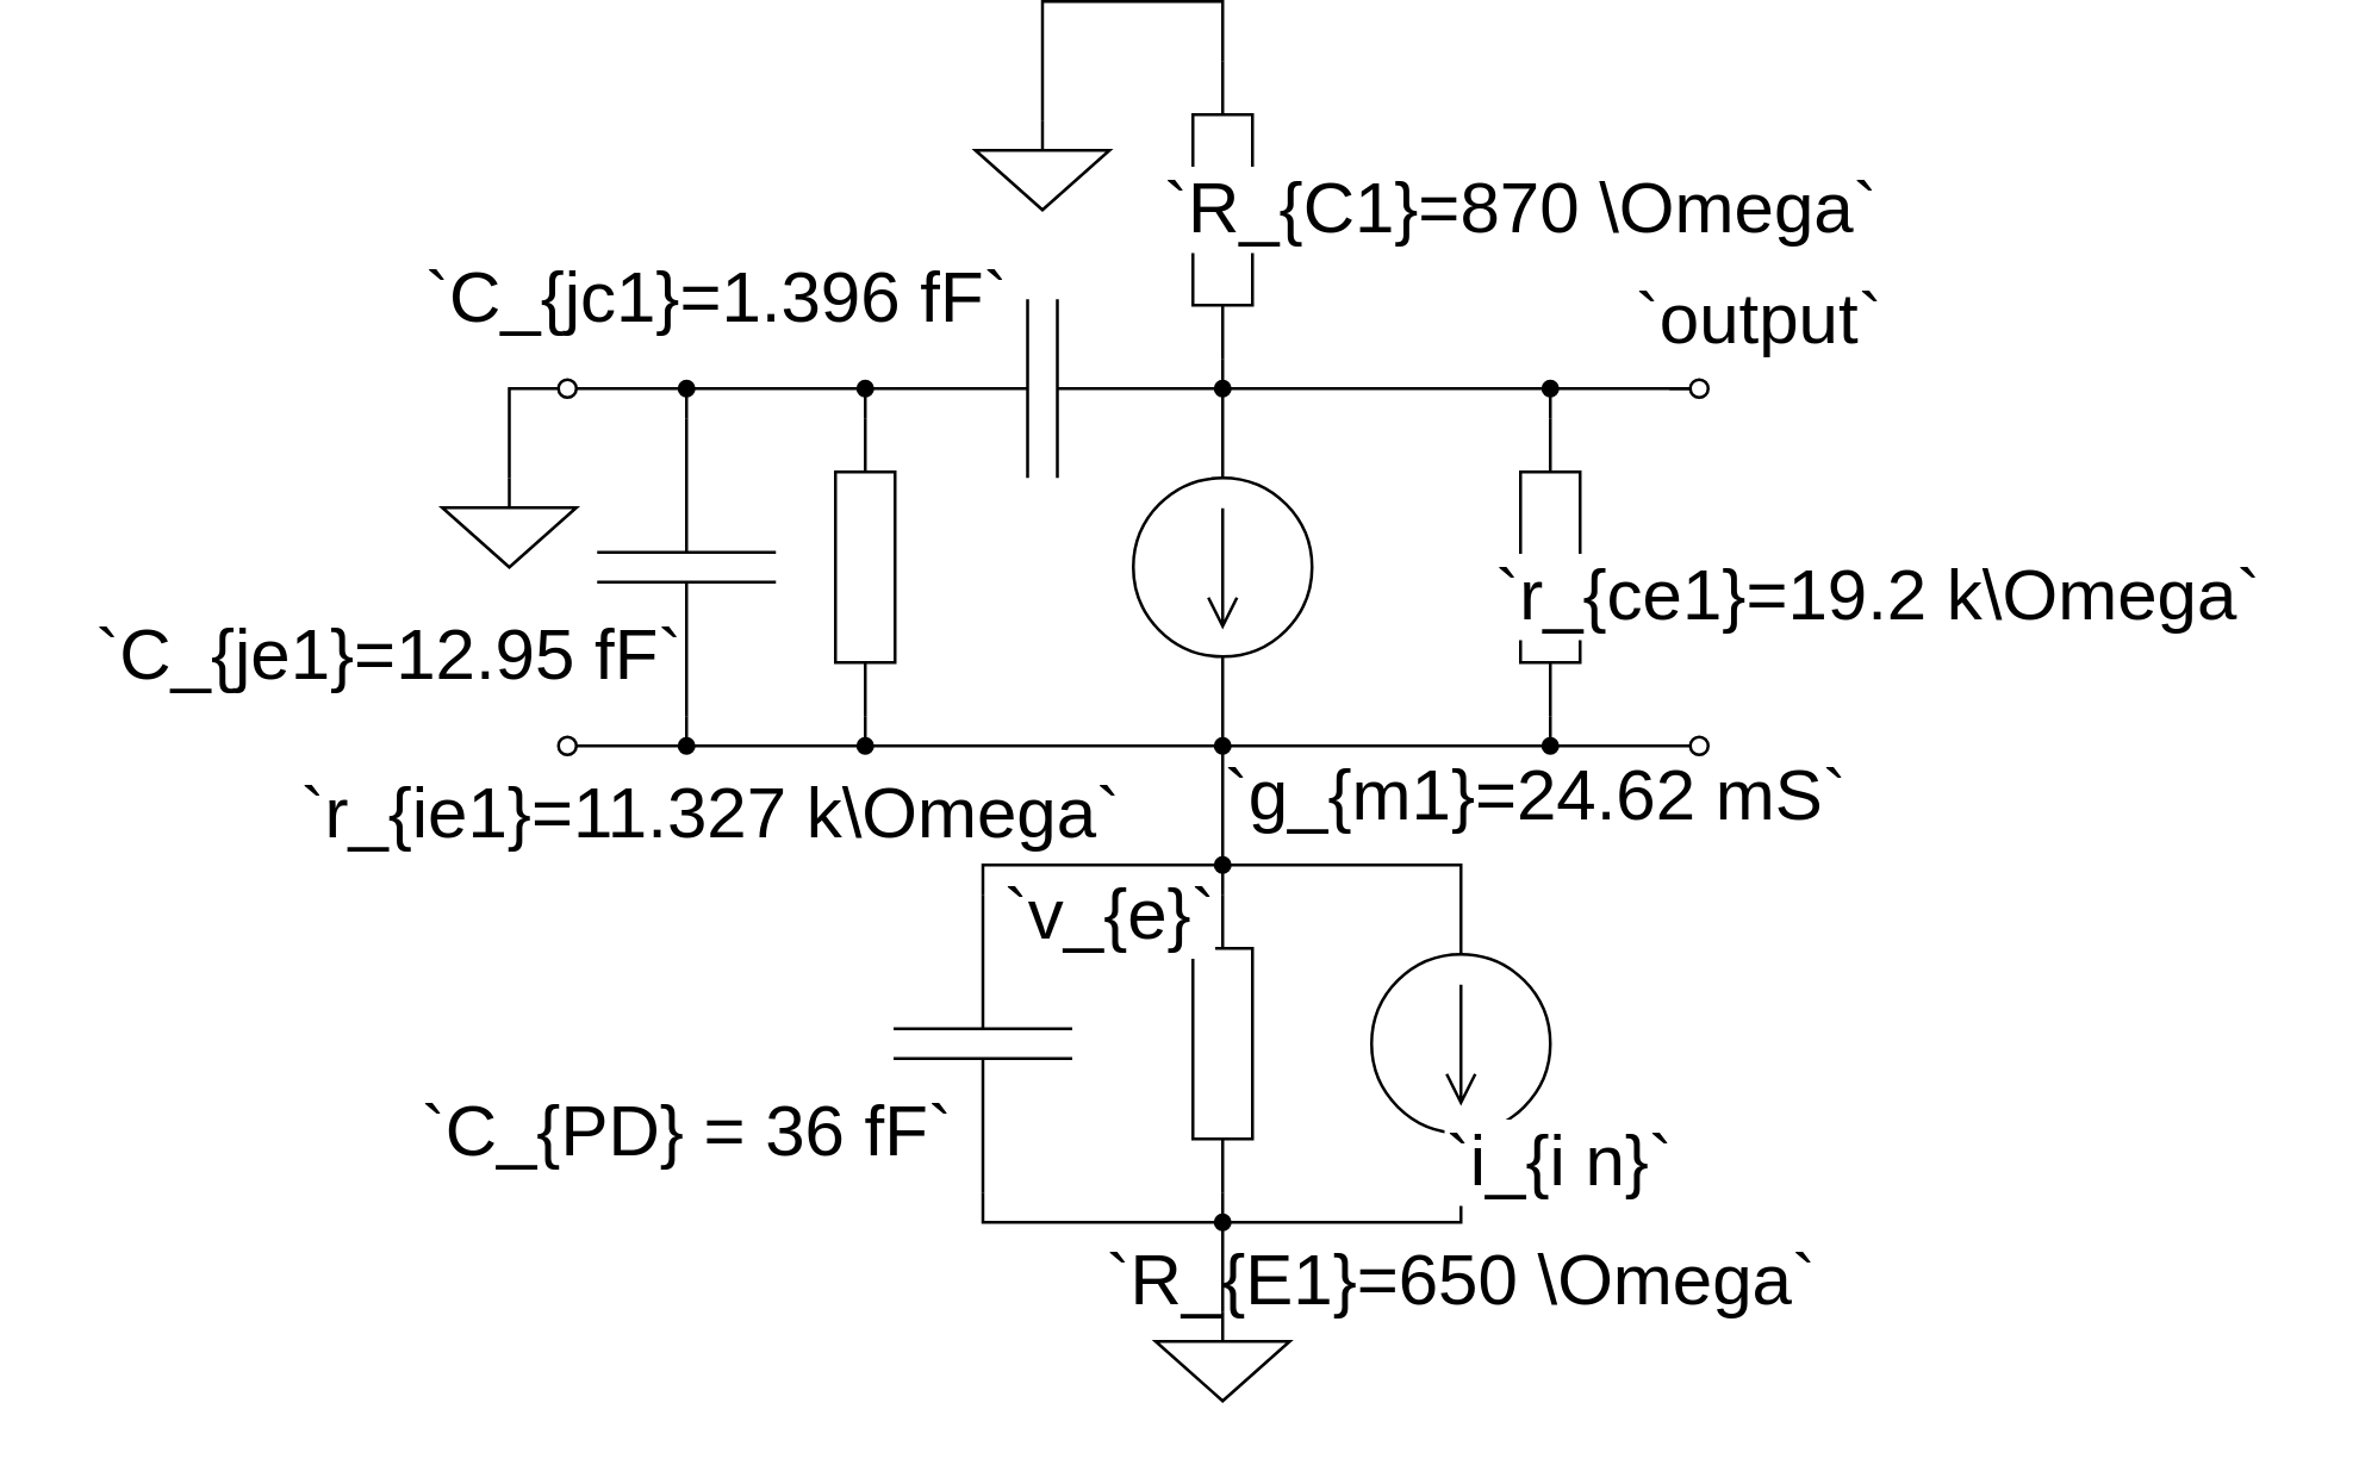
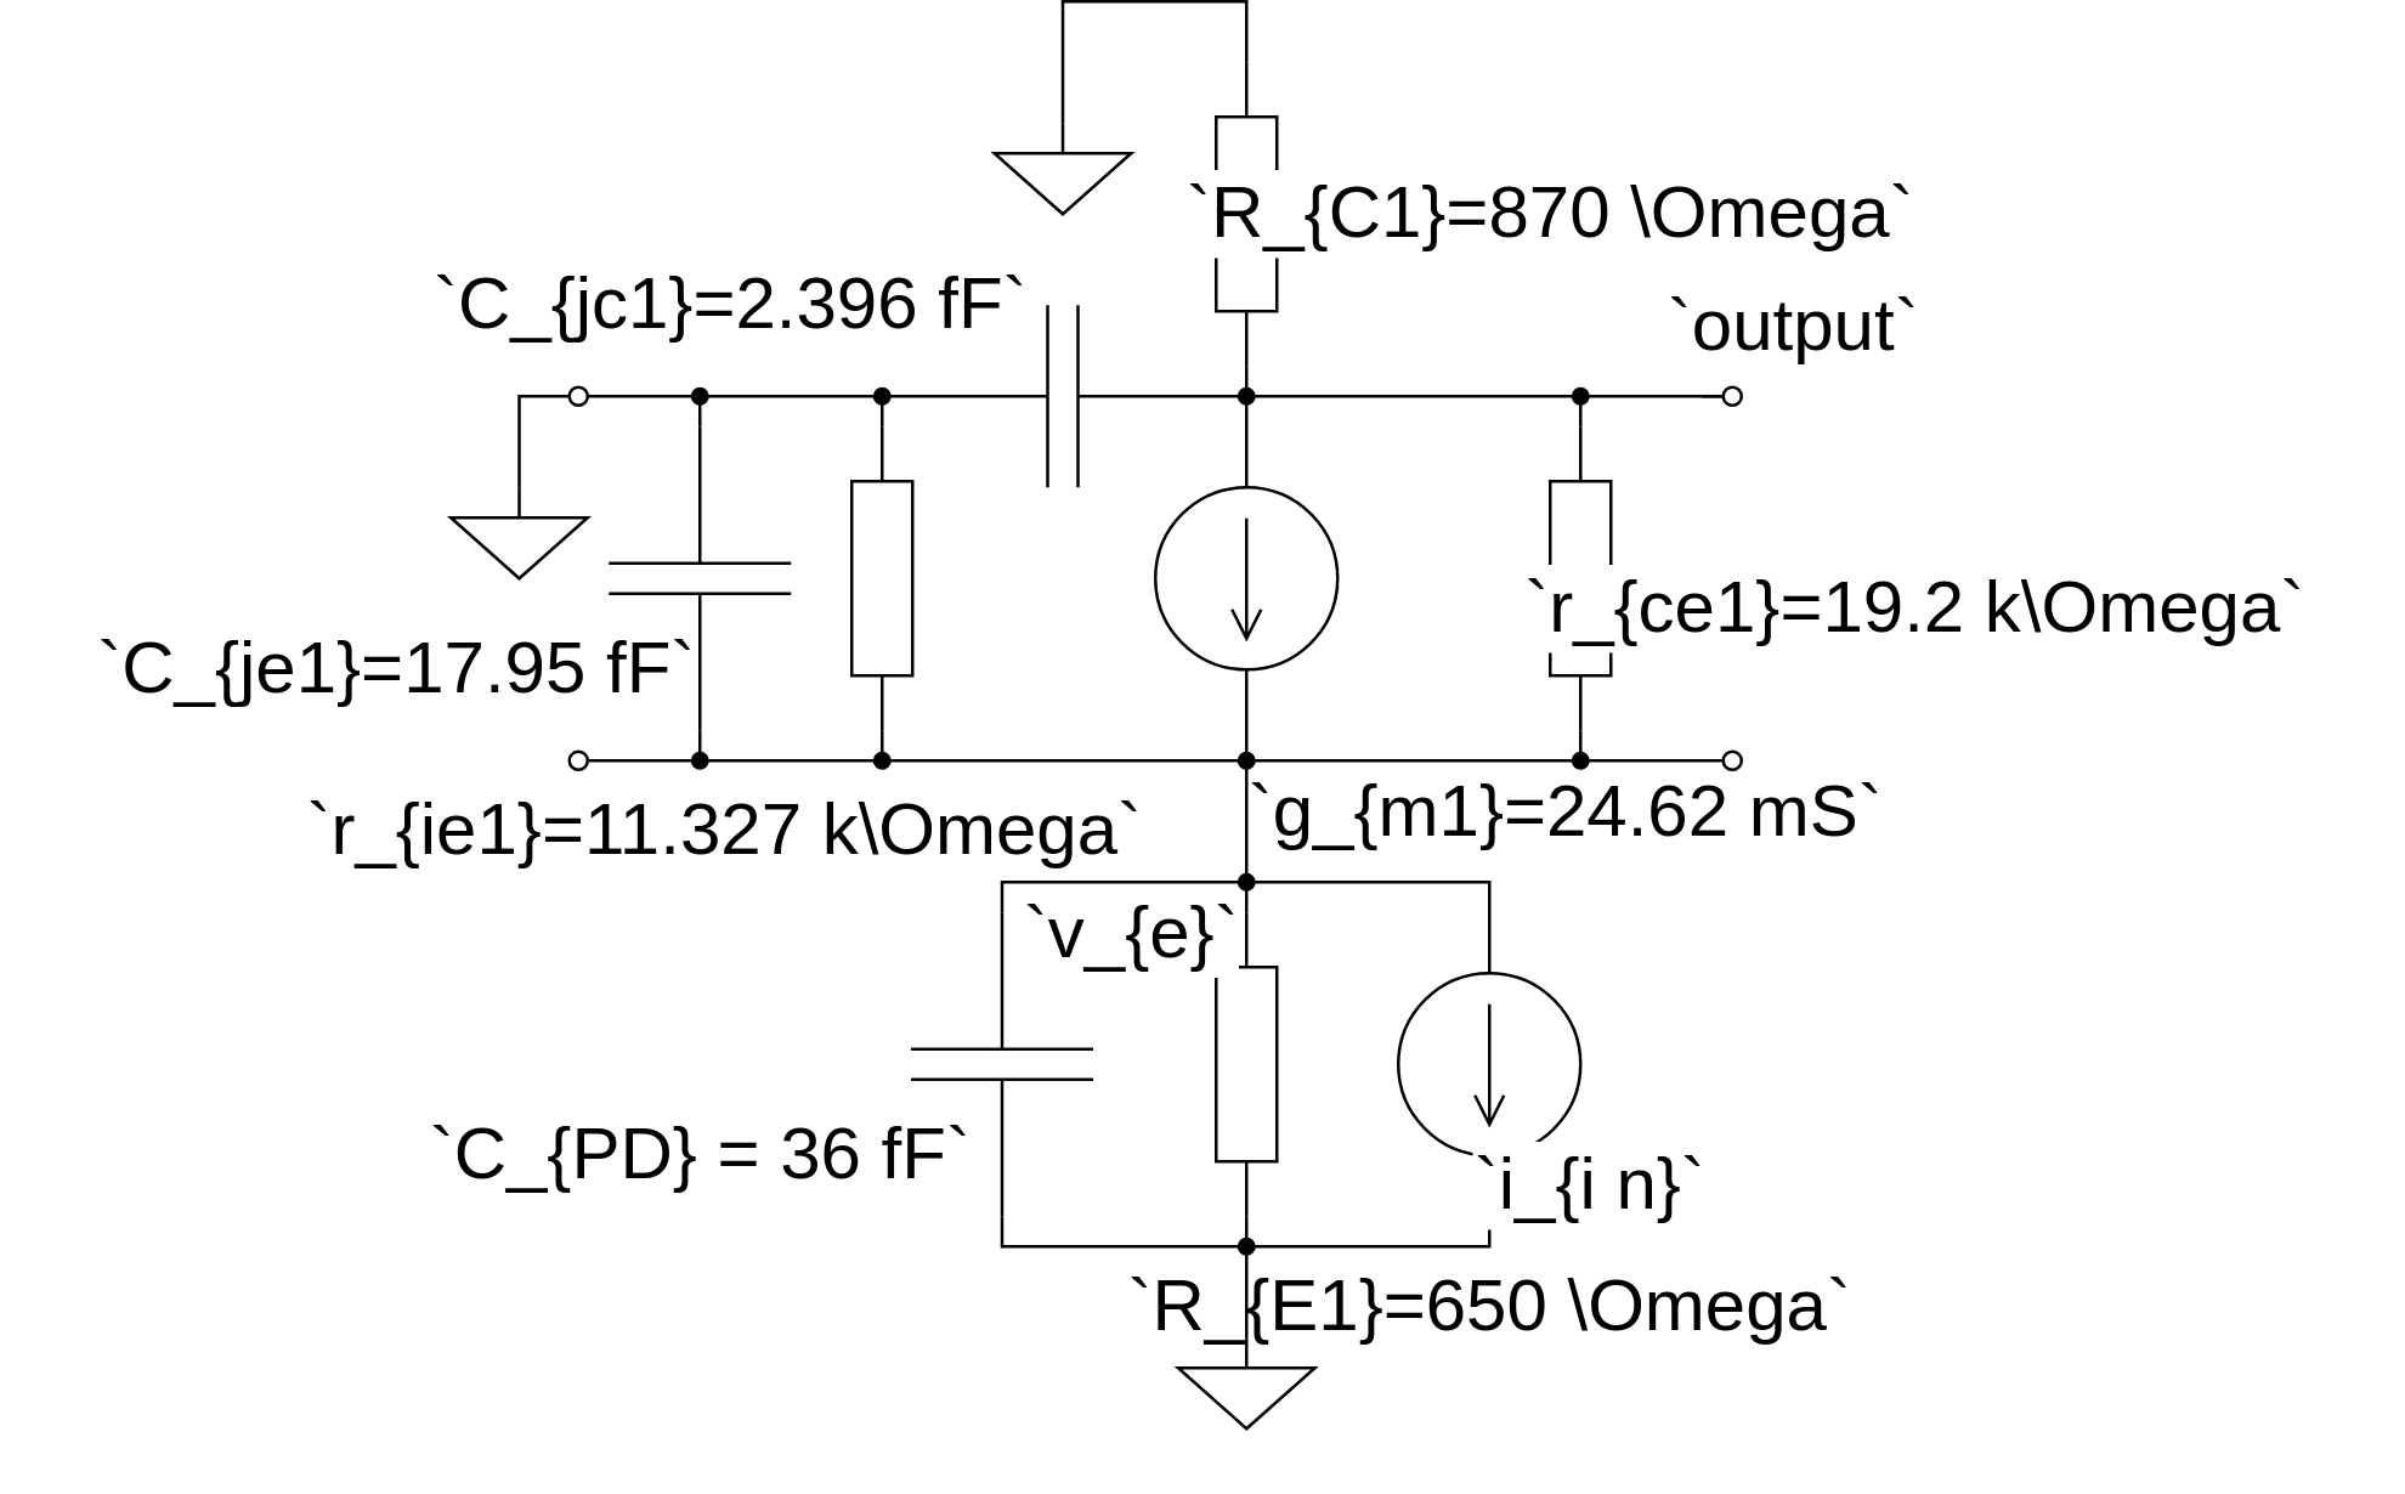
- <mxCell id="59" value="&lt;span style=&quot;font-size: 24px;&quot;&gt;`C_{jc1}=1.396 fF`&lt;/span&gt;" style="text;html=1;align=center;verticalAlign=middle;resizable=0;points=[];autosize=1;strokeColor=none;fillColor=none;fontSize=11;fontFamily=Helvetica;fontColor=default;labelBackgroundColor=default;" parent="1" vertex="1"><mxGeometry x="130" y="80" width="220" height="40" as="geometry" /></mxCell>
+ <mxCell id="59" value="&lt;span style=&quot;font-size: 24px;&quot;&gt;`C_{jc1}=2.396 fF`&lt;/span&gt;" style="text;html=1;align=center;verticalAlign=middle;resizable=0;points=[];autosize=1;strokeColor=none;fillColor=none;fontSize=11;fontFamily=Helvetica;fontColor=default;labelBackgroundColor=default;" parent="1" vertex="1"><mxGeometry x="130" y="80" width="220" height="40" as="geometry" /></mxCell>
- <mxCell id="60" value="&lt;span style=&quot;font-size: 24px;&quot;&gt;`C_{je1}=12.95 fF`&lt;/span&gt;" style="text;html=1;align=center;verticalAlign=middle;resizable=0;points=[];autosize=1;strokeColor=none;fillColor=none;fontSize=11;fontFamily=Helvetica;fontColor=default;labelBackgroundColor=default;" parent="1" vertex="1"><mxGeometry x="20" y="200" width="220" height="40" as="geometry" /></mxCell>
+ <mxCell id="60" value="&lt;span style=&quot;font-size: 24px;&quot;&gt;`C_{je1}=17.95 fF`&lt;/span&gt;" style="text;html=1;align=center;verticalAlign=middle;resizable=0;points=[];autosize=1;strokeColor=none;fillColor=none;fontSize=11;fontFamily=Helvetica;fontColor=default;labelBackgroundColor=default;" parent="1" vertex="1"><mxGeometry x="20" y="200" width="220" height="40" as="geometry" /></mxCell>
